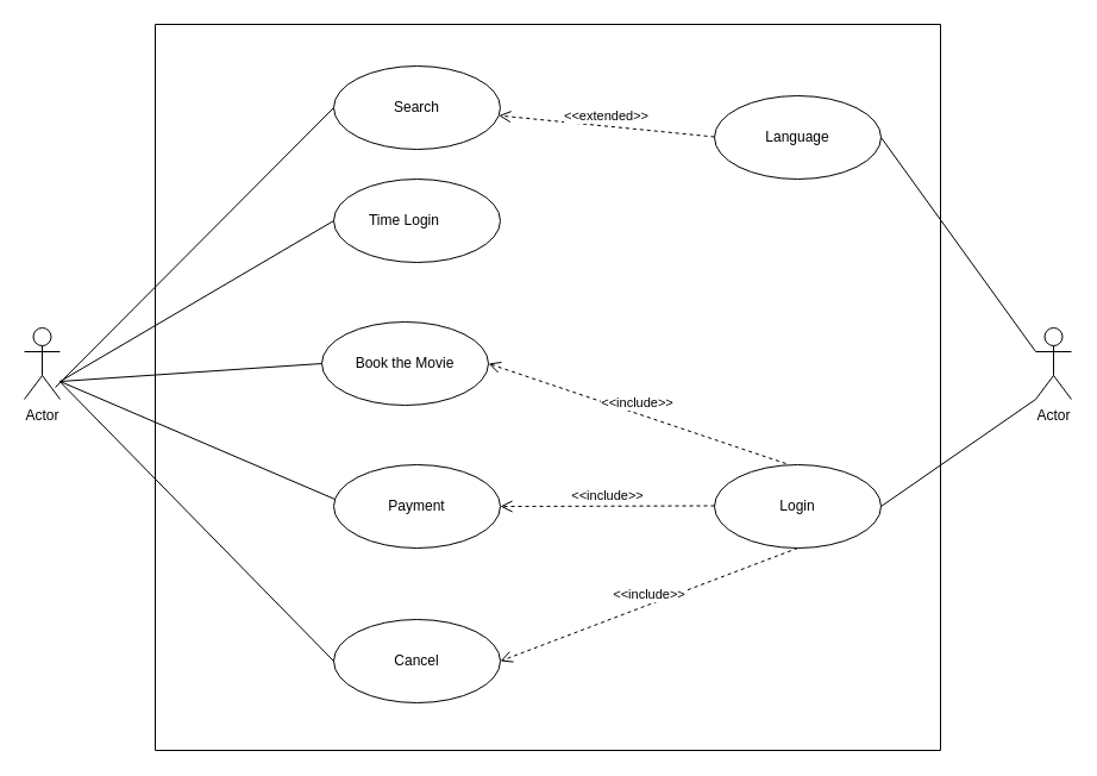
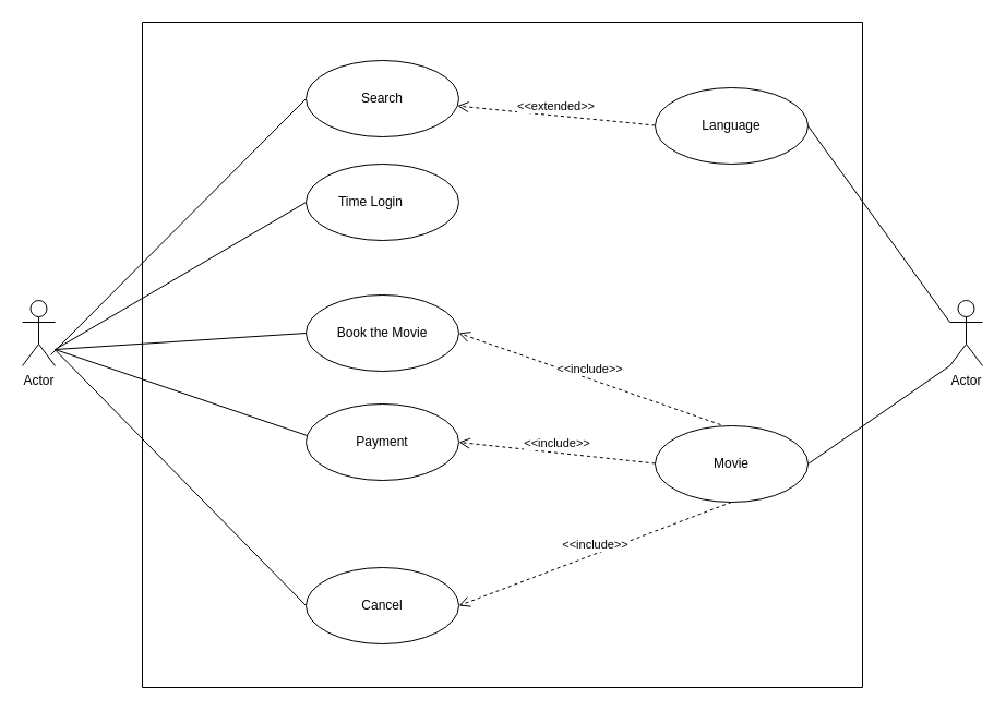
- <mxCell id="5" value="Book the Movie" style="ellipse;whiteSpace=wrap;html=1;" vertex="1" parent="1"><mxGeometry x="270" y="270" width="140" height="70" as="geometry" /></mxCell>
+ <mxCell id="5" value="Book the Movie" style="ellipse;whiteSpace=wrap;html=1;" vertex="1" parent="1"><mxGeometry x="280" y="270" width="140" height="70" as="geometry" /></mxCell>
- <mxCell id="4" value="Payment" style="ellipse;whiteSpace=wrap;html=1;" vertex="1" parent="1"><mxGeometry x="280" y="390" width="140" height="70" as="geometry" /></mxCell>
+ <mxCell id="4" value="Payment" style="ellipse;whiteSpace=wrap;html=1;" vertex="1" parent="1"><mxGeometry x="280" y="370" width="140" height="70" as="geometry" /></mxCell>
- <mxCell id="9" value="Login" style="ellipse;whiteSpace=wrap;html=1;" vertex="1" parent="1"><mxGeometry x="600" y="390" width="140" height="70" as="geometry" /></mxCell>
+ <mxCell id="9" value="Movie" style="ellipse;whiteSpace=wrap;html=1;" vertex="1" parent="1"><mxGeometry x="600" y="390" width="140" height="70" as="geometry" /></mxCell>
